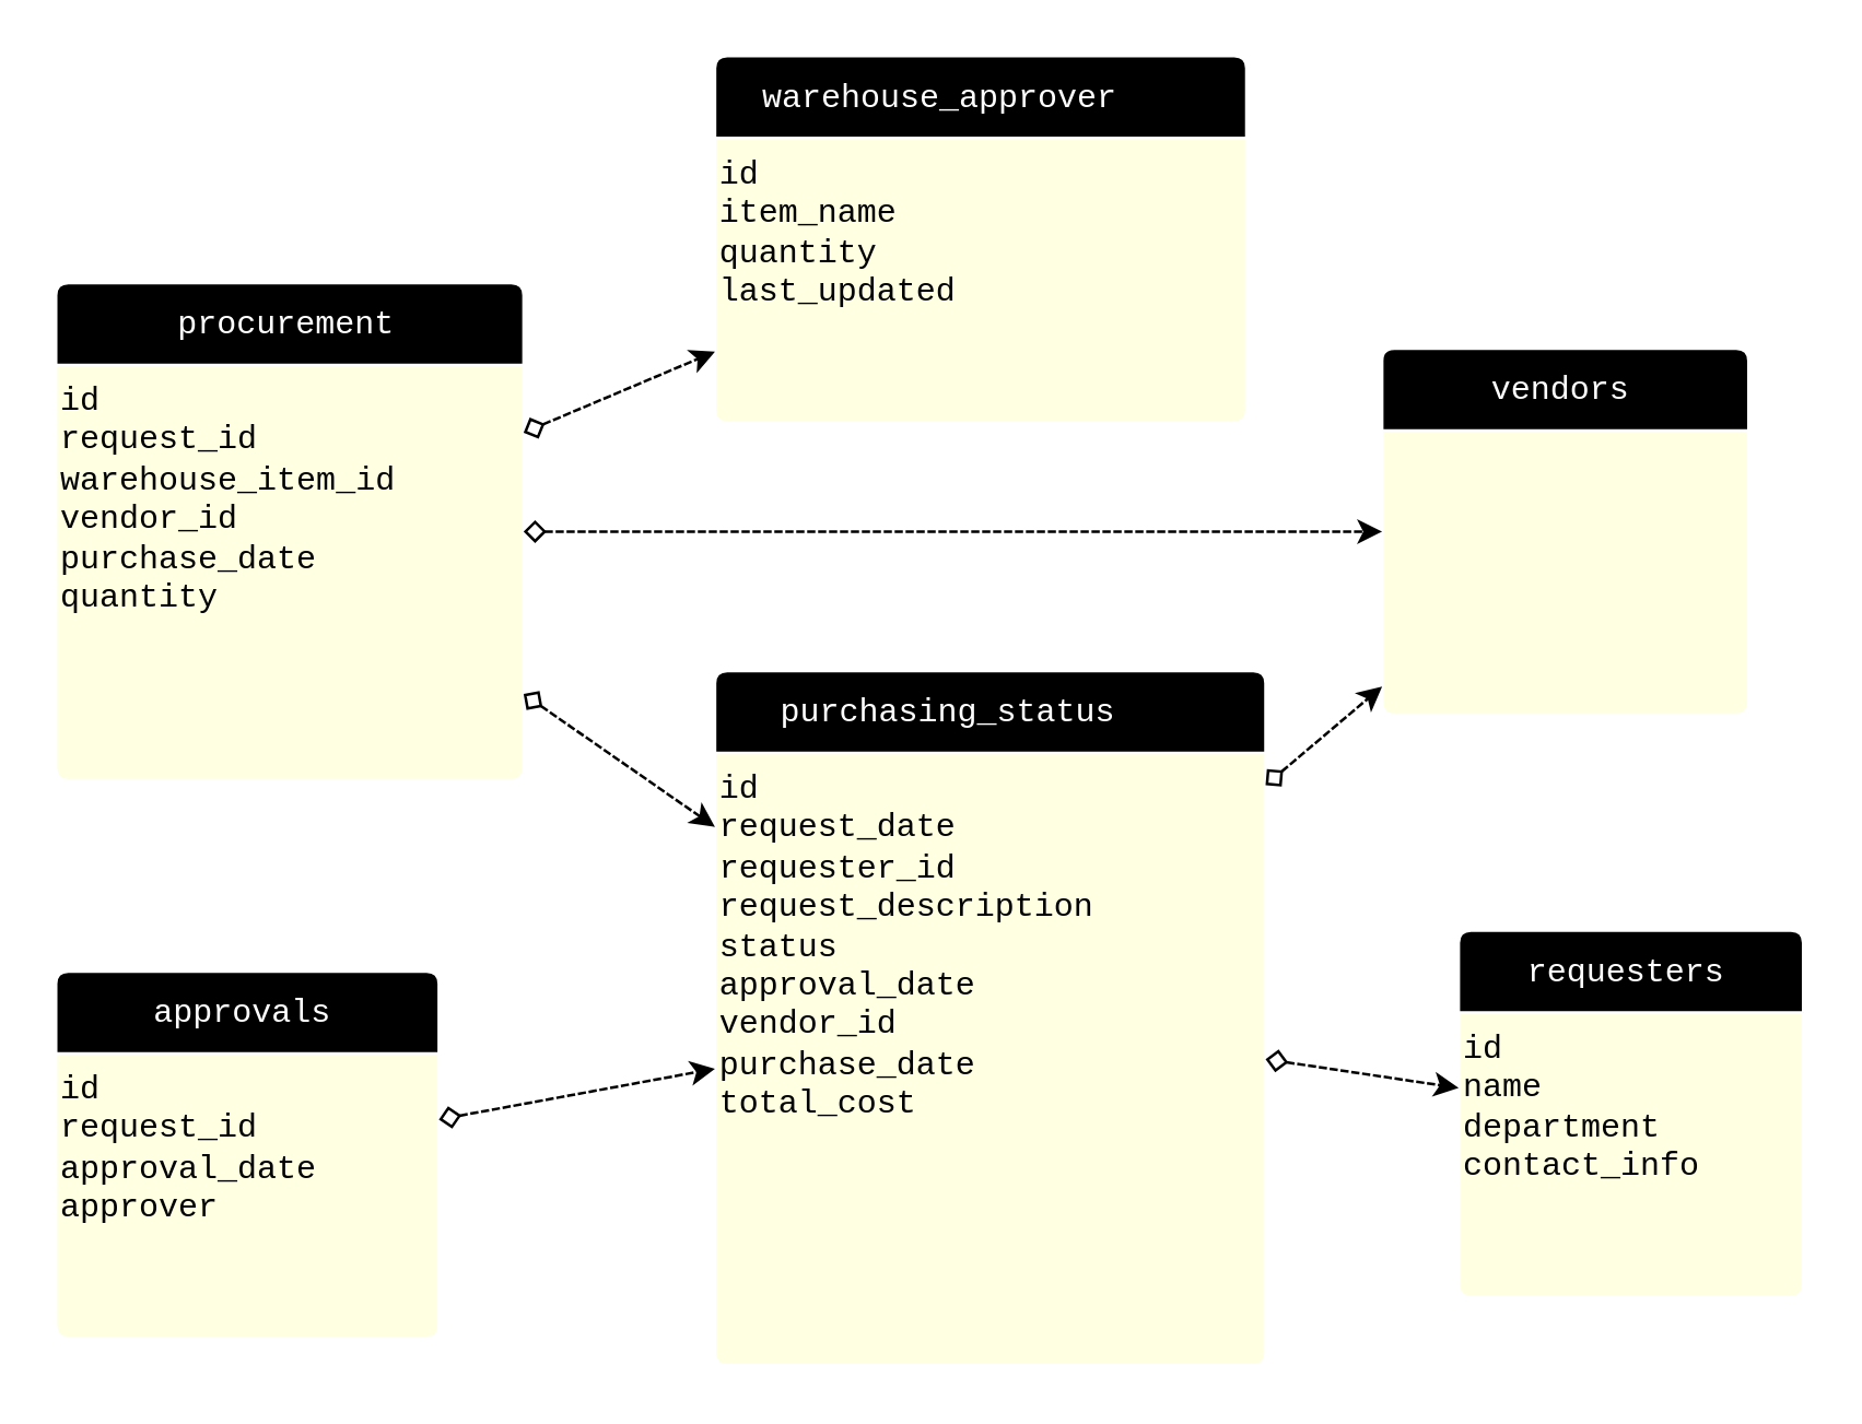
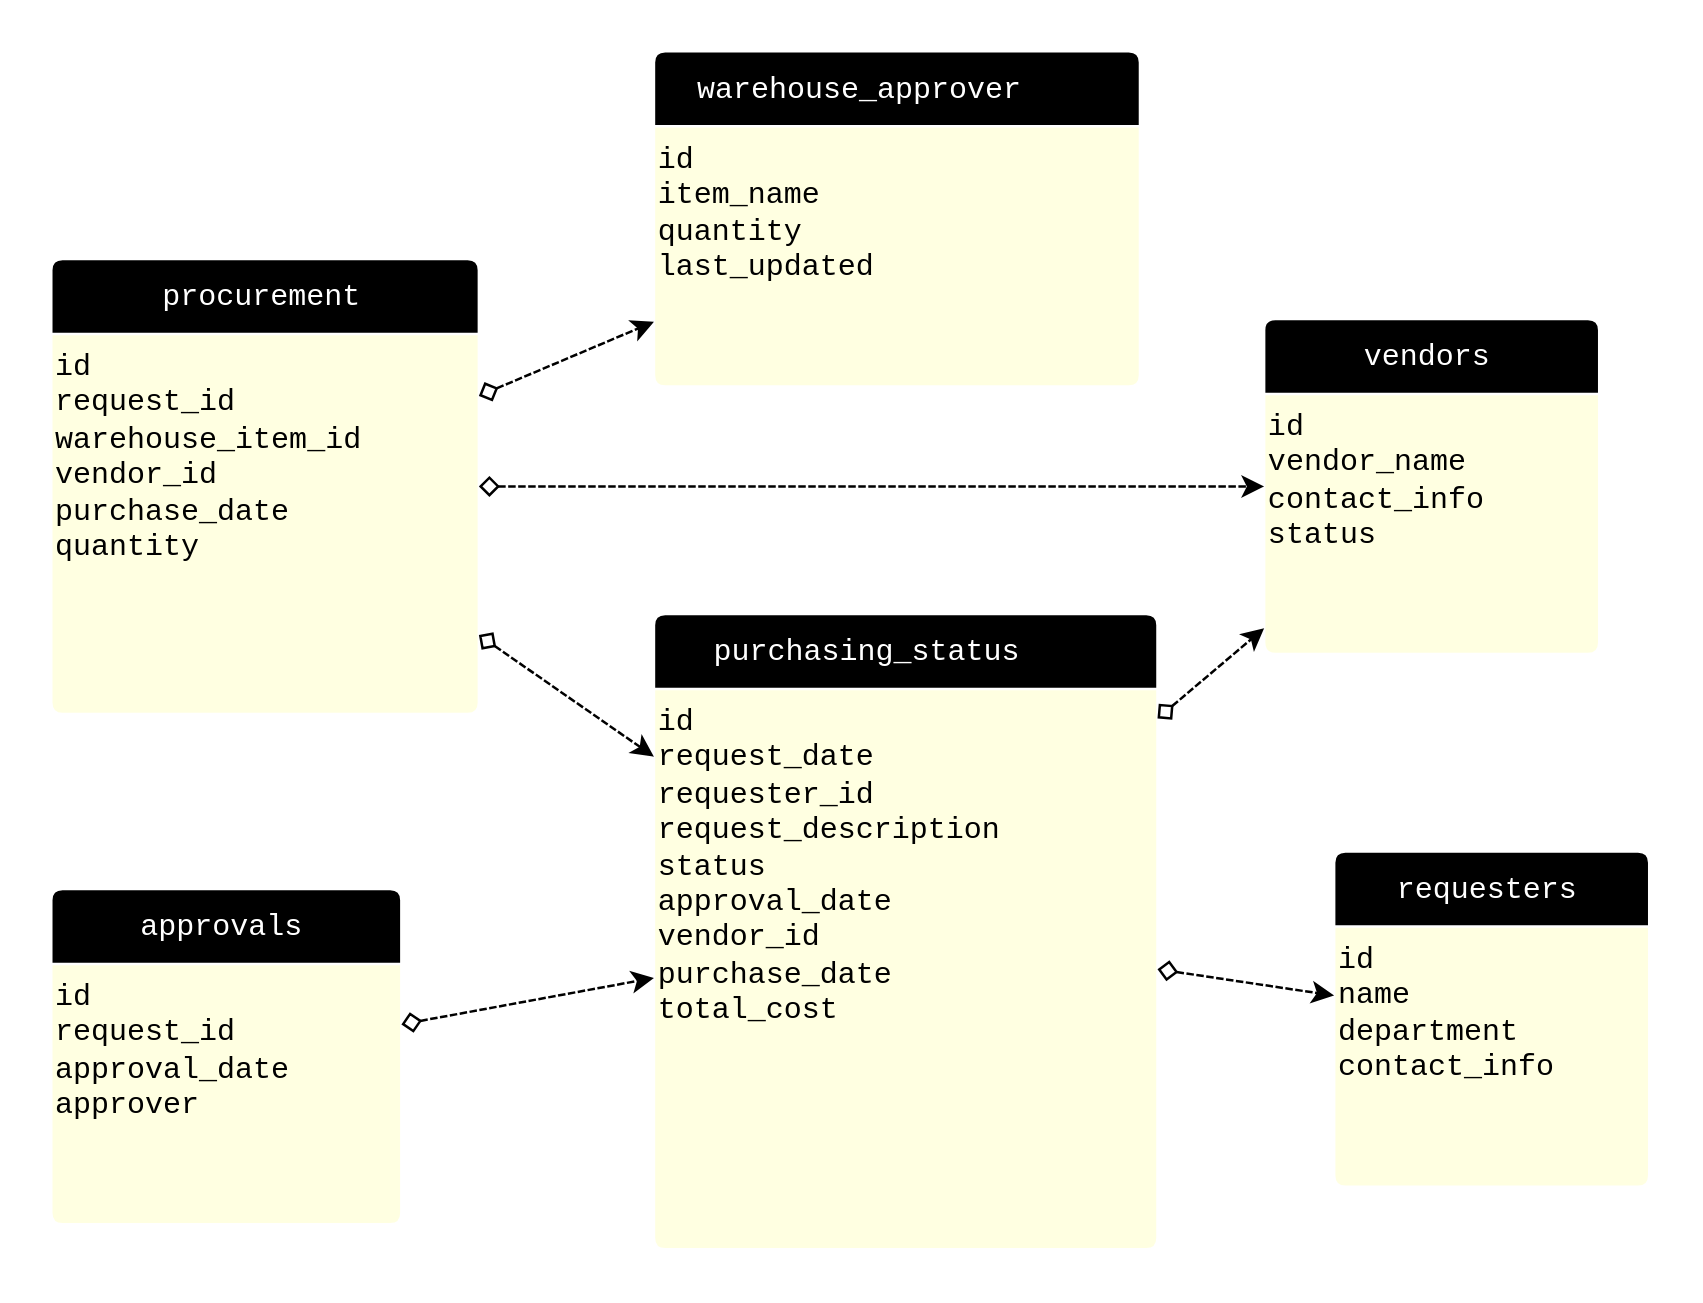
+ <mxCell id="15" value="id&lt;br/&gt;vendor_name&lt;br/&gt;contact_info&lt;br/&gt;status&amp;#x9;&amp;#x9;&amp;#x9;&amp;#x9;&amp;#x9;&amp;#x9;" style="text;html=1;spacing=0;align=left;fontFamily=courier;fontSize=12;fontStyle=0;=center;fontColor=#000000" vertex="1" parent="14"><mxGeometry x="2" y="31.668" width="130" height="76" as="geometry" /></mxCell>
